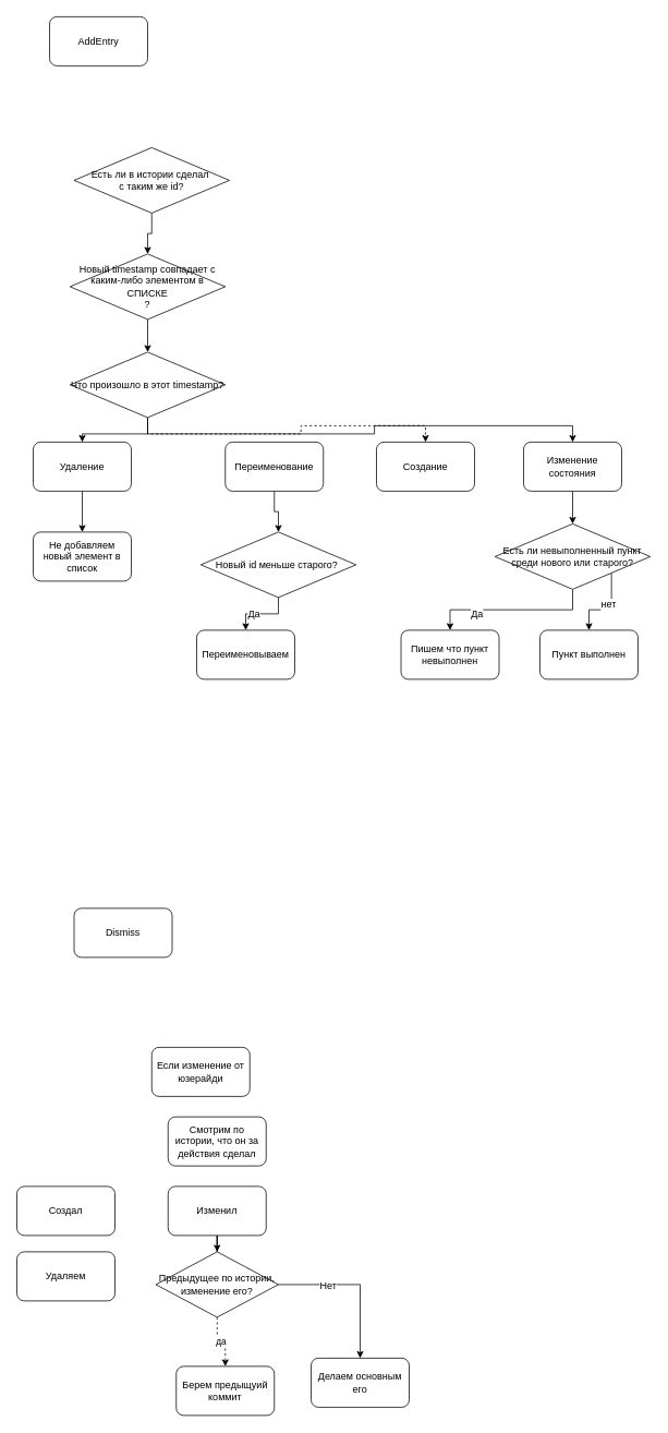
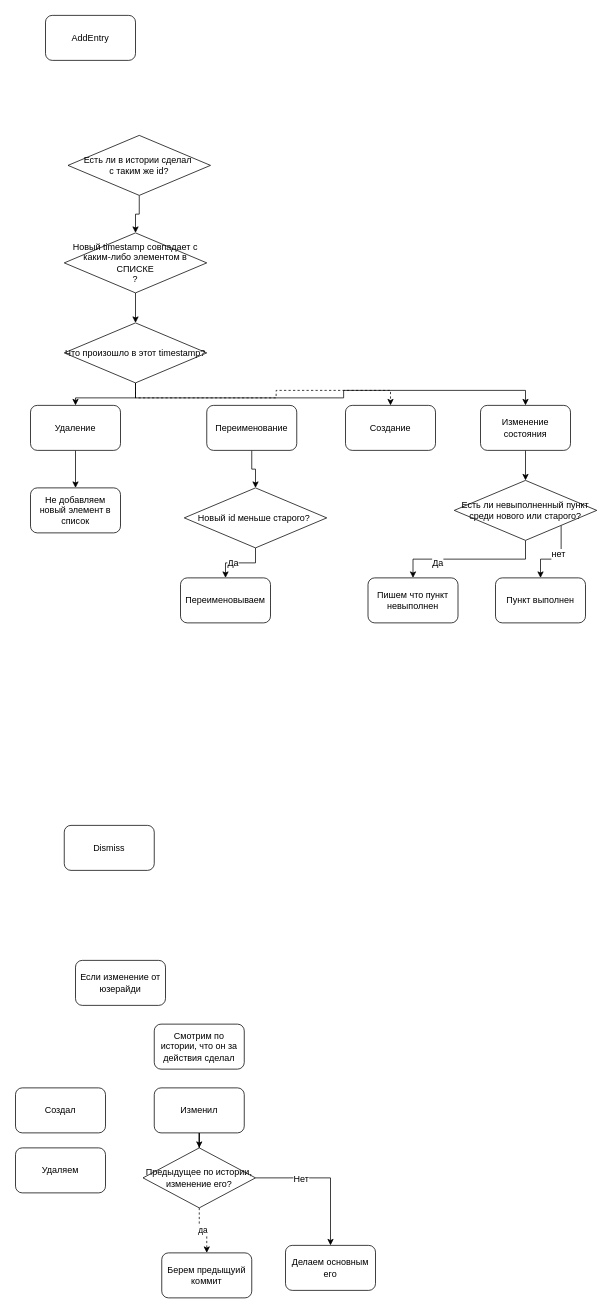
- <mxCell id="30" value="Dismiss&lt;br&gt;" style="rounded=1;whiteSpace=wrap;html=1;" vertex="1" parent="1"><mxGeometry x="90" y="1110" width="120" height="60" as="geometry" /></mxCell>
+ <mxCell id="30" value="Dismiss&lt;br&gt;" style="rounded=1;whiteSpace=wrap;html=1;" vertex="1" parent="1"><mxGeometry x="85" y="1100" width="120" height="60" as="geometry" /></mxCell>
- <mxCell id="31" value="Если изменение от юзерайди" style="rounded=1;whiteSpace=wrap;html=1;" vertex="1" parent="1"><mxGeometry x="185" y="1280" width="120" height="60" as="geometry" /></mxCell>
+ <mxCell id="31" value="Если изменение от юзерайди" style="rounded=1;whiteSpace=wrap;html=1;" vertex="1" parent="1"><mxGeometry x="100" y="1280" width="120" height="60" as="geometry" /></mxCell>
